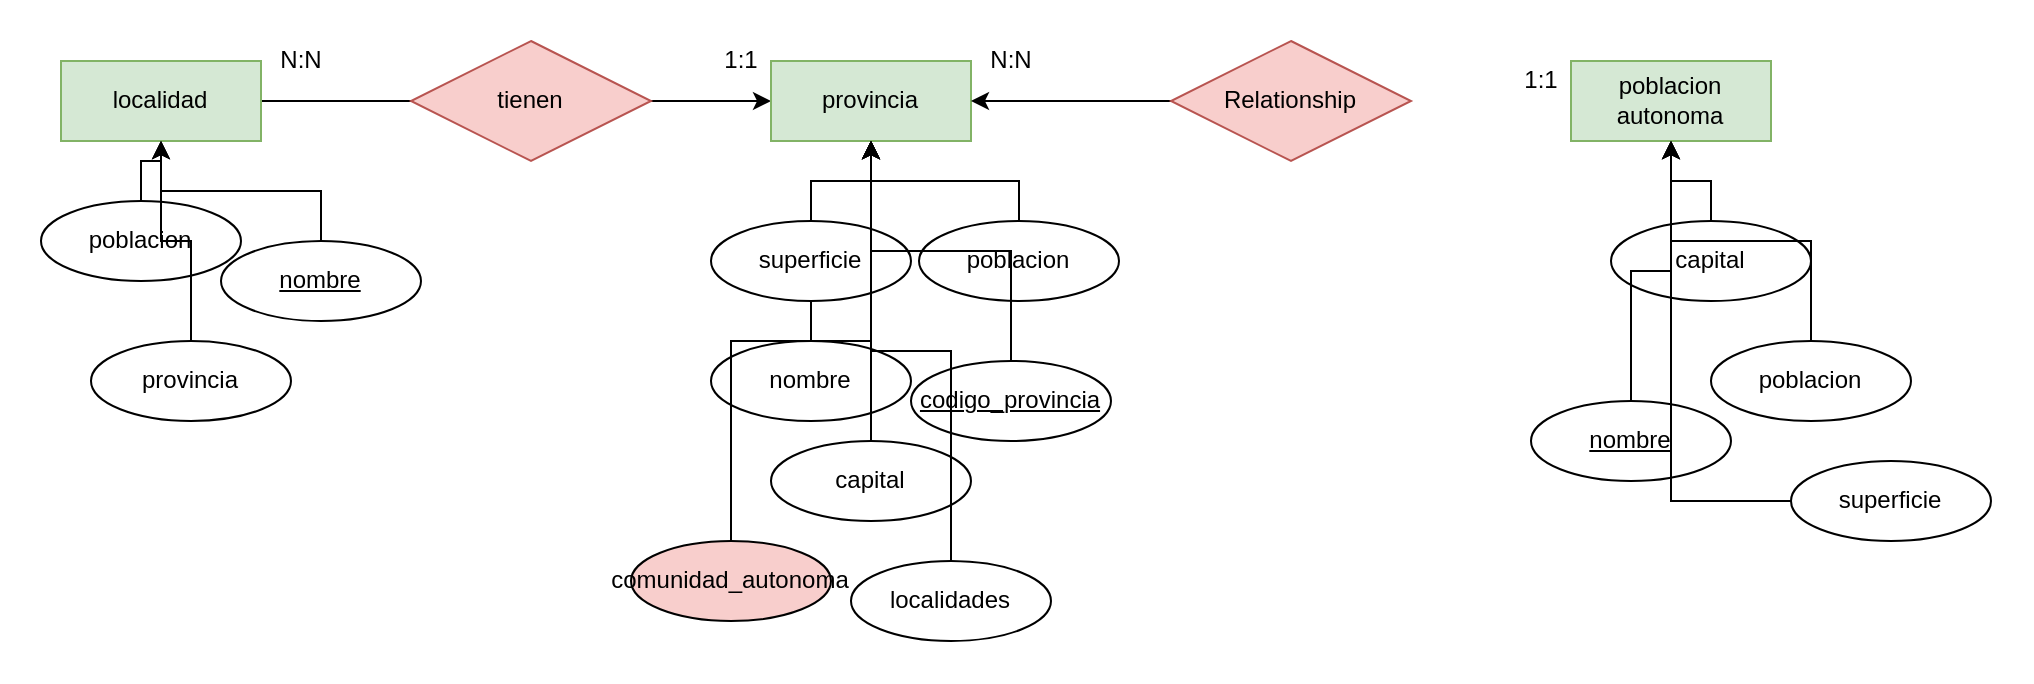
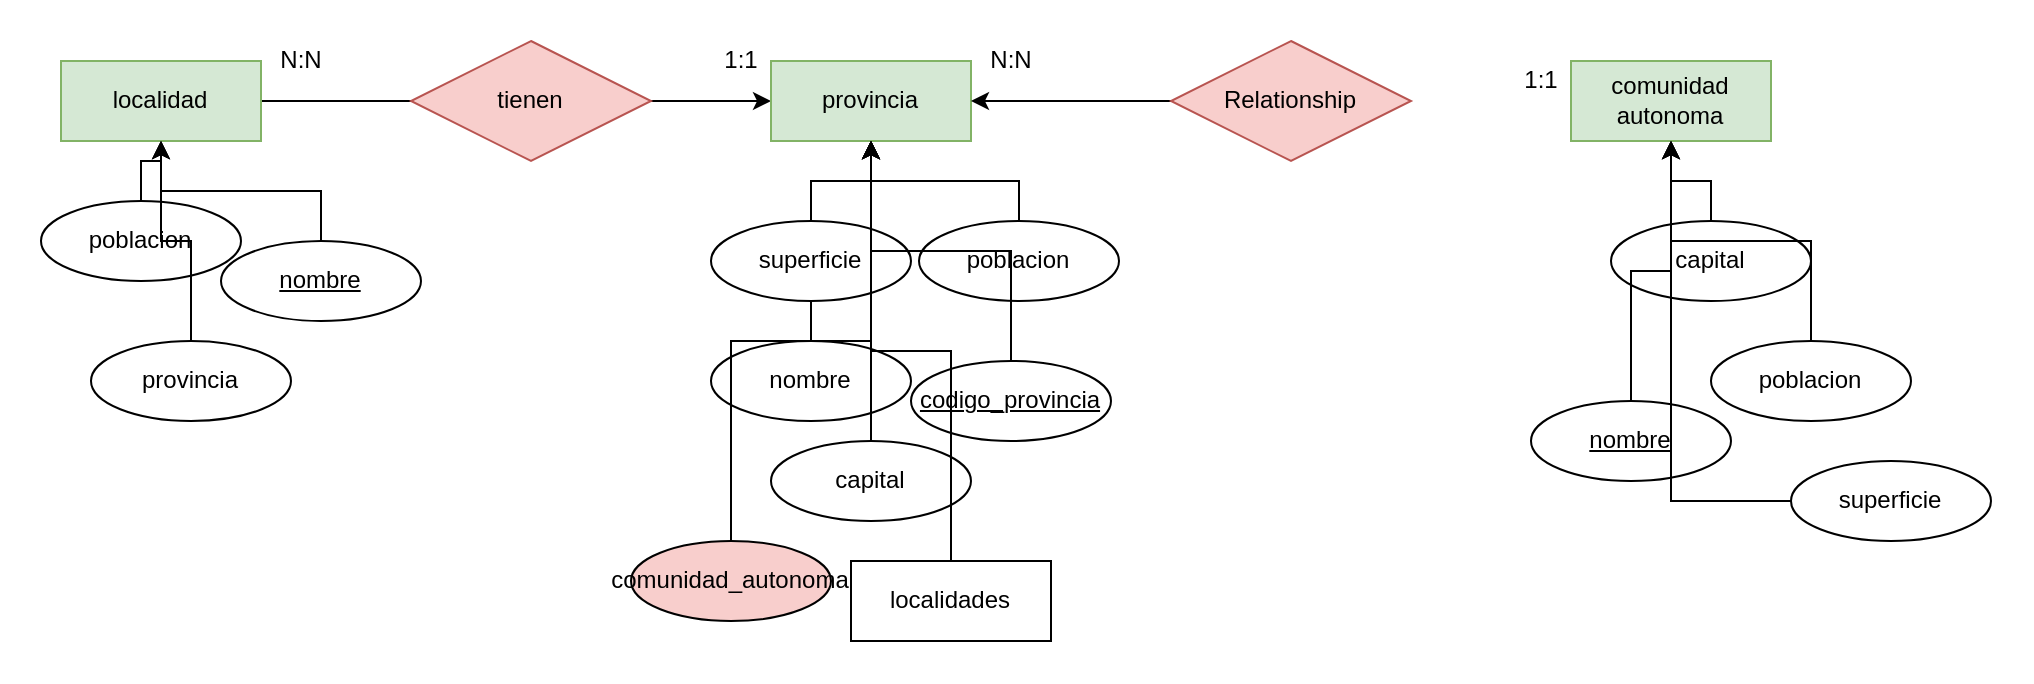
- <mxCell id="5" value="poblacion autonoma" style="whiteSpace=wrap;html=1;align=center;fillColor=#d5e8d4;strokeColor=#82b366;" parent="1" vertex="1"><mxGeometry x="785" y="30" width="100" height="40" as="geometry" /></mxCell>
+ <mxCell id="5" value="comunidad autonoma" style="whiteSpace=wrap;html=1;align=center;fillColor=#d5e8d4;strokeColor=#82b366;" parent="1" vertex="1"><mxGeometry x="785" y="30" width="100" height="40" as="geometry" /></mxCell>
- <mxCell id="38" value="localidades" style="ellipse;whiteSpace=wrap;html=1;align=center;" parent="1" vertex="1"><mxGeometry x="425" y="280" width="100" height="40" as="geometry" /></mxCell>
+ <mxCell id="38" value="localidades" style="whiteSpace=wrap;html=1;align=center;rounded=0;" parent="1" vertex="1"><mxGeometry x="425" y="280" width="100" height="40" as="geometry" /></mxCell>
